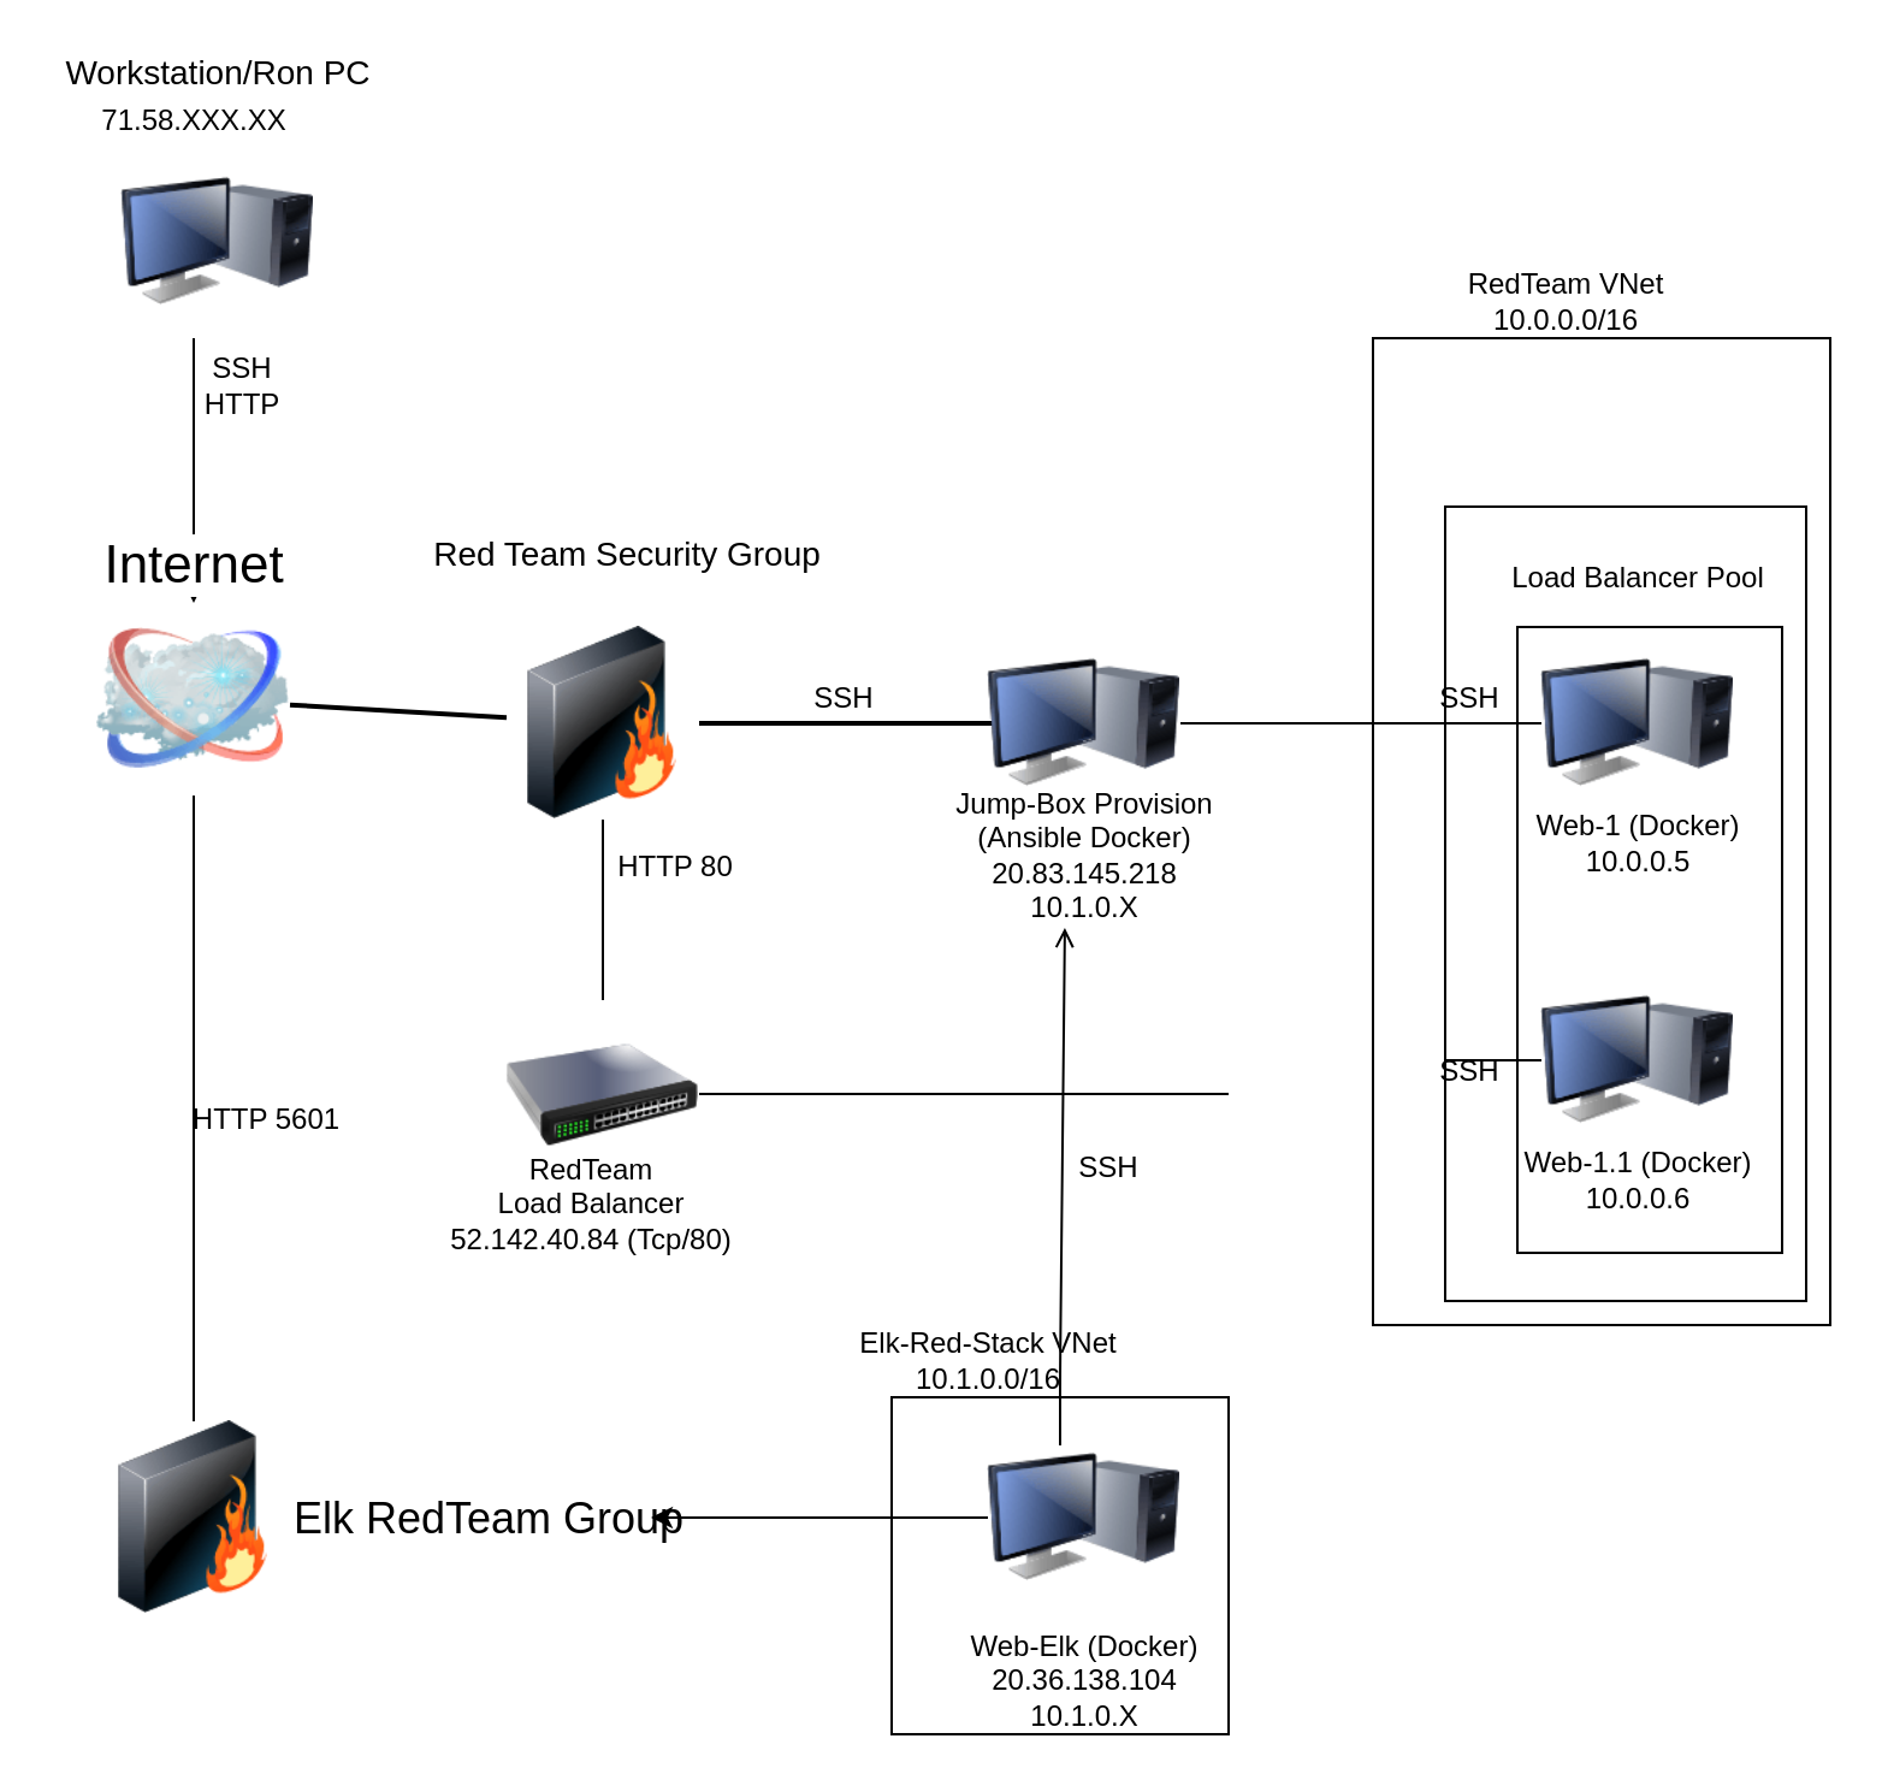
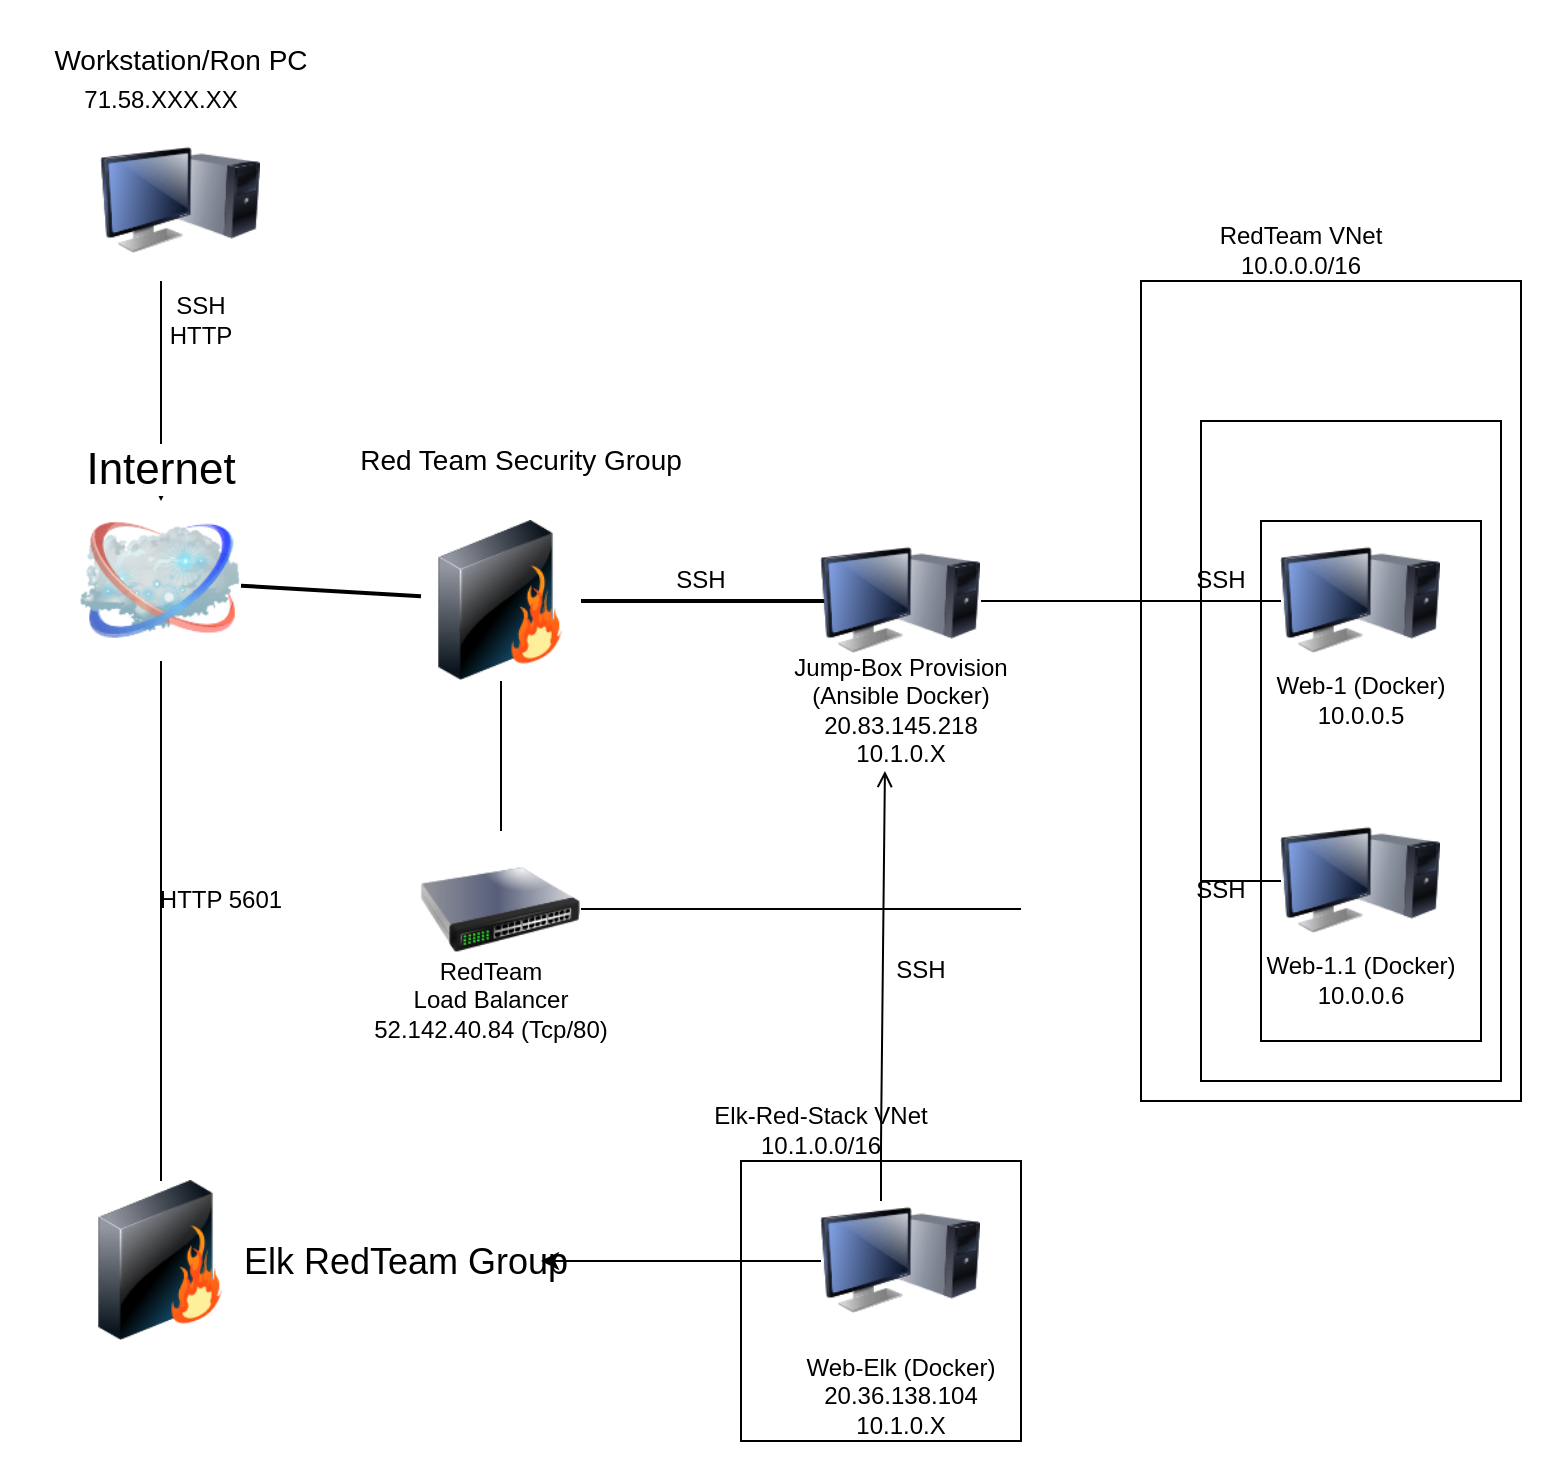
- <mxCell id="25" value="Load Balancer Pool" style="text;html=1;align=center;verticalAlign=middle;resizable=0;points=[];autosize=1;" parent="1" vertex="1"><mxGeometry x="620" y="230" width="120" height="20" as="geometry" /></mxCell>
- <mxCell id="27" value="HTTP 80" style="text;html=1;align=center;verticalAlign=middle;resizable=0;points=[];autosize=1;" parent="1" vertex="1"><mxGeometry x="250" y="350" width="60" height="20" as="geometry" /></mxCell>
- <mxCell id="37" value="HTTP 5601" style="text;html=1;align=center;verticalAlign=middle;resizable=0;points=[];autosize=1;" parent="1" vertex="1"><mxGeometry x="70" y="455" width="80" height="20" as="geometry" /></mxCell>
+ <mxCell id="37" value="HTTP 5601" style="text;html=1;align=center;verticalAlign=middle;resizable=0;points=[];autosize=1;" parent="1" vertex="1"><mxGeometry x="70" y="440" width="80" height="20" as="geometry" /></mxCell>
